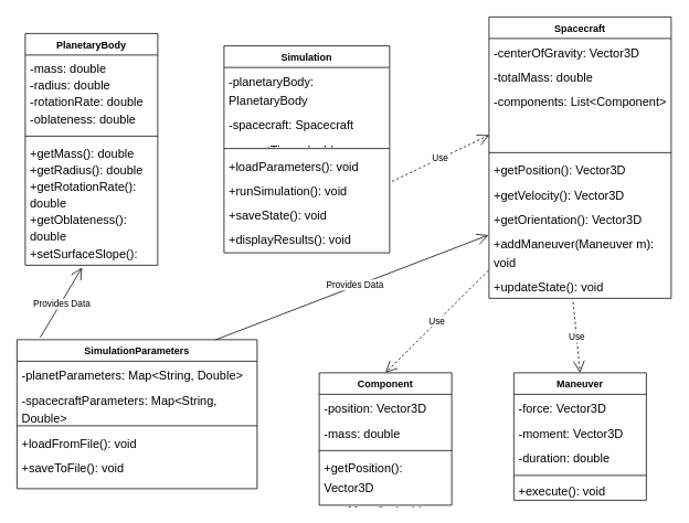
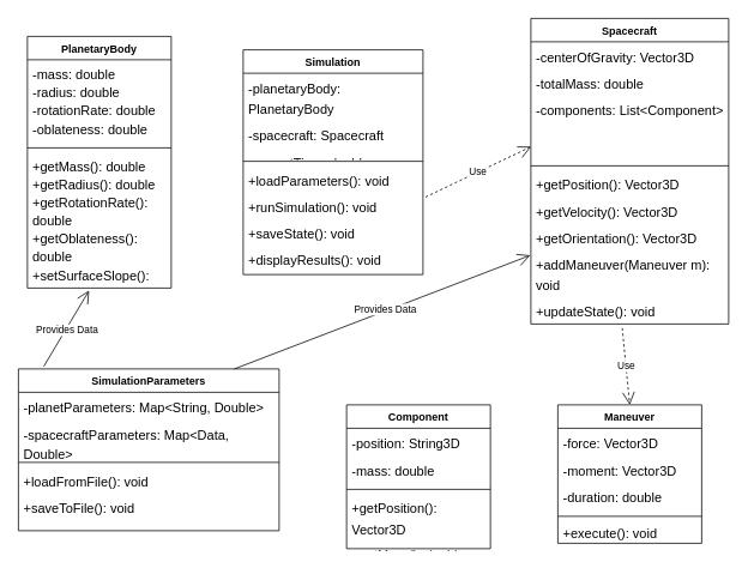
- <mxCell id="27" value="Use" style="endArrow=open;endSize=12;dashed=1;html=1;rounded=0;exitX=-0.003;exitY=0.804;exitDx=0;exitDy=0;exitPerimeter=0;entryX=0.5;entryY=0;entryDx=0;entryDy=0;" edge="1" parent="1" source="9" target="10"><mxGeometry width="160" relative="1" as="geometry"><mxPoint x="420" y="390" as="sourcePoint" /><mxPoint x="580" y="390" as="targetPoint" /></mxGeometry></mxCell>
- <mxCell id="23" value="&lt;span id=&quot;docs-internal-guid-65e995ee-7fff-8aa4-0ec5-50ac9a38abff&quot;&gt;&lt;p style=&quot;line-height:1.56;margin-top:0pt;margin-bottom:5pt;&quot; dir=&quot;ltr&quot;&gt;&lt;span style=&quot;font-size: 11pt; font-family: Calibri, sans-serif; background-color: transparent; font-variant-numeric: normal; font-variant-east-asian: normal; font-variant-alternates: normal; font-variant-position: normal; font-variant-emoji: normal; vertical-align: baseline; white-space-collapse: preserve;&quot;&gt;-planetParameters: Map&amp;lt;String, Double&amp;gt;&lt;/span&gt;&lt;/p&gt;&lt;p style=&quot;line-height:1.56;margin-top:0pt;margin-bottom:5pt;&quot; dir=&quot;ltr&quot;&gt;&lt;span style=&quot;font-size: 11pt; font-family: Calibri, sans-serif; background-color: transparent; font-variant-numeric: normal; font-variant-east-asian: normal; font-variant-alternates: normal; font-variant-position: normal; font-variant-emoji: normal; vertical-align: baseline; white-space-collapse: preserve;&quot;&gt;-spacecraftParameters: Map&amp;lt;String, Double&amp;gt;&lt;/span&gt;&lt;/p&gt;&lt;div&gt;&lt;span style=&quot;font-size: 11pt; font-family: Calibri, sans-serif; background-color: transparent; font-variant-numeric: normal; font-variant-east-asian: normal; font-variant-alternates: normal; font-variant-position: normal; font-variant-emoji: normal; vertical-align: baseline; white-space-collapse: preserve;&quot;&gt;&lt;br&gt;&lt;/span&gt;&lt;/div&gt;&lt;/span&gt;" style="text;strokeColor=none;fillColor=none;align=left;verticalAlign=top;spacingLeft=4;spacingRight=4;overflow=hidden;rotatable=0;points=[[0,0.5],[1,0.5]];portConstraint=eastwest;whiteSpace=wrap;html=1;" vertex="1" parent="22"><mxGeometry y="26" width="290" height="74" as="geometry" /></mxCell>
+ <mxCell id="23" value="&lt;span id=&quot;docs-internal-guid-65e995ee-7fff-8aa4-0ec5-50ac9a38abff&quot;&gt;&lt;p style=&quot;line-height:1.56;margin-top:0pt;margin-bottom:5pt;&quot; dir=&quot;ltr&quot;&gt;&lt;span style=&quot;font-size: 11pt; font-family: Calibri, sans-serif; background-color: transparent; font-variant-numeric: normal; font-variant-east-asian: normal; font-variant-alternates: normal; font-variant-position: normal; font-variant-emoji: normal; vertical-align: baseline; white-space-collapse: preserve;&quot;&gt;-planetParameters: Map&amp;lt;String, Double&amp;gt;&lt;/span&gt;&lt;/p&gt;&lt;p style=&quot;line-height:1.56;margin-top:0pt;margin-bottom:5pt;&quot; dir=&quot;ltr&quot;&gt;&lt;span style=&quot;font-size: 11pt; font-family: Calibri, sans-serif; background-color: transparent; font-variant-numeric: normal; font-variant-east-asian: normal; font-variant-alternates: normal; font-variant-position: normal; font-variant-emoji: normal; vertical-align: baseline; white-space-collapse: preserve;&quot;&gt;-spacecraftParameters: Map&amp;lt;Data, Double&amp;gt;&lt;/span&gt;&lt;/p&gt;&lt;div&gt;&lt;span style=&quot;font-size: 11pt; font-family: Calibri, sans-serif; background-color: transparent; font-variant-numeric: normal; font-variant-east-asian: normal; font-variant-alternates: normal; font-variant-position: normal; font-variant-emoji: normal; vertical-align: baseline; white-space-collapse: preserve;&quot;&gt;&lt;br&gt;&lt;/span&gt;&lt;/div&gt;&lt;/span&gt;" style="text;strokeColor=none;fillColor=none;align=left;verticalAlign=top;spacingLeft=4;spacingRight=4;overflow=hidden;rotatable=0;points=[[0,0.5],[1,0.5]];portConstraint=eastwest;whiteSpace=wrap;html=1;" vertex="1" parent="22"><mxGeometry y="26" width="290" height="74" as="geometry" /></mxCell>
- <mxCell id="11" value="&lt;span id=&quot;docs-internal-guid-c74f6d07-7fff-d037-3627-70ebdd8ecd4e&quot;&gt;&lt;p style=&quot;line-height:1.56;margin-top:0pt;margin-bottom:5pt;&quot; dir=&quot;ltr&quot;&gt;&lt;span style=&quot;font-size: 11pt; font-family: Calibri, sans-serif; background-color: transparent; font-variant-numeric: normal; font-variant-east-asian: normal; font-variant-alternates: normal; font-variant-position: normal; font-variant-emoji: normal; vertical-align: baseline; white-space-collapse: preserve;&quot;&gt;-position: Vector3D&lt;/span&gt;&lt;/p&gt;&lt;p style=&quot;line-height:1.56;margin-top:0pt;margin-bottom:5pt;&quot; dir=&quot;ltr&quot;&gt;&lt;span style=&quot;font-size: 11pt; font-family: Calibri, sans-serif; background-color: transparent; font-variant-numeric: normal; font-variant-east-asian: normal; font-variant-alternates: normal; font-variant-position: normal; font-variant-emoji: normal; vertical-align: baseline; white-space-collapse: preserve;&quot;&gt;-mass: double&lt;/span&gt;&lt;/p&gt;&lt;div&gt;&lt;span style=&quot;font-size: 11pt; font-family: Calibri, sans-serif; background-color: transparent; font-variant-numeric: normal; font-variant-east-asian: normal; font-variant-alternates: normal; font-variant-position: normal; font-variant-emoji: normal; vertical-align: baseline; white-space-collapse: preserve;&quot;&gt;&lt;br&gt;&lt;/span&gt;&lt;/div&gt;&lt;/span&gt;" style="text;strokeColor=none;fillColor=none;align=left;verticalAlign=top;spacingLeft=4;spacingRight=4;overflow=hidden;rotatable=0;points=[[0,0.5],[1,0.5]];portConstraint=eastwest;whiteSpace=wrap;html=1;" vertex="1" parent="10"><mxGeometry y="26" width="160" height="64" as="geometry" /></mxCell>
+ <mxCell id="11" value="&lt;span id=&quot;docs-internal-guid-c74f6d07-7fff-d037-3627-70ebdd8ecd4e&quot;&gt;&lt;p style=&quot;line-height:1.56;margin-top:0pt;margin-bottom:5pt;&quot; dir=&quot;ltr&quot;&gt;&lt;span style=&quot;font-size: 11pt; font-family: Calibri, sans-serif; background-color: transparent; font-variant-numeric: normal; font-variant-east-asian: normal; font-variant-alternates: normal; font-variant-position: normal; font-variant-emoji: normal; vertical-align: baseline; white-space-collapse: preserve;&quot;&gt;-position: String3D&lt;/span&gt;&lt;/p&gt;&lt;p style=&quot;line-height:1.56;margin-top:0pt;margin-bottom:5pt;&quot; dir=&quot;ltr&quot;&gt;&lt;span style=&quot;font-size: 11pt; font-family: Calibri, sans-serif; background-color: transparent; font-variant-numeric: normal; font-variant-east-asian: normal; font-variant-alternates: normal; font-variant-position: normal; font-variant-emoji: normal; vertical-align: baseline; white-space-collapse: preserve;&quot;&gt;-mass: double&lt;/span&gt;&lt;/p&gt;&lt;div&gt;&lt;span style=&quot;font-size: 11pt; font-family: Calibri, sans-serif; background-color: transparent; font-variant-numeric: normal; font-variant-east-asian: normal; font-variant-alternates: normal; font-variant-position: normal; font-variant-emoji: normal; vertical-align: baseline; white-space-collapse: preserve;&quot;&gt;&lt;br&gt;&lt;/span&gt;&lt;/div&gt;&lt;/span&gt;" style="text;strokeColor=none;fillColor=none;align=left;verticalAlign=top;spacingLeft=4;spacingRight=4;overflow=hidden;rotatable=0;points=[[0,0.5],[1,0.5]];portConstraint=eastwest;whiteSpace=wrap;html=1;" vertex="1" parent="10"><mxGeometry y="26" width="160" height="64" as="geometry" /></mxCell>
